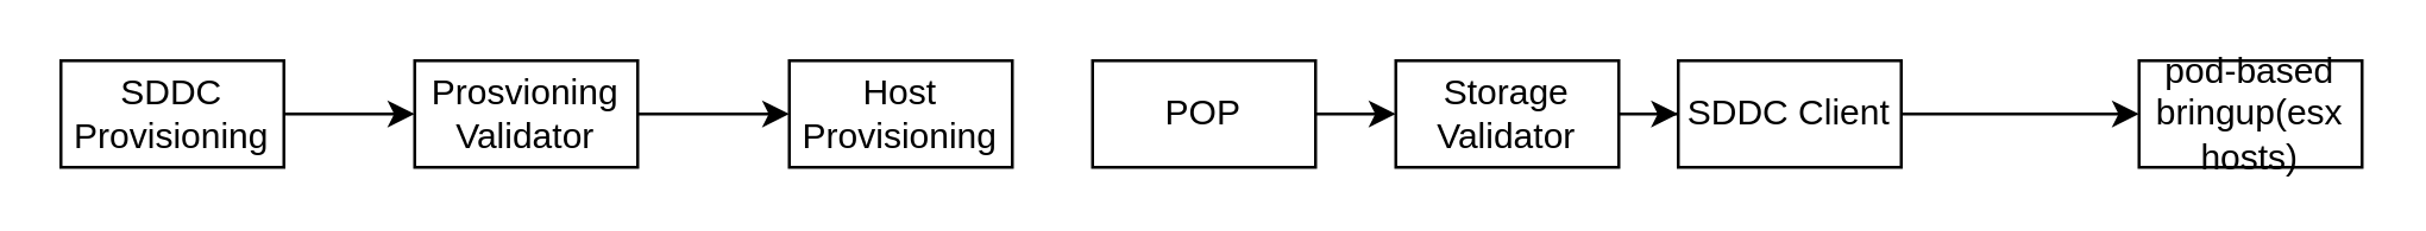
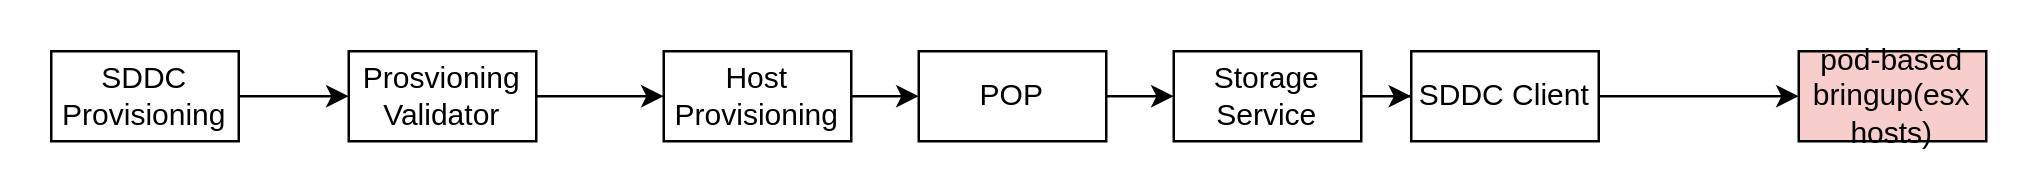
+ <mxCell id="6" value="" style="edgeStyle=orthogonalEdgeStyle;rounded=0;orthogonalLoop=1;jettySize=auto;html=1;" edge="1" parent="1" source="7" target="9"><mxGeometry relative="1" as="geometry" /></mxCell>
- <mxCell id="11" value="Storage Validator" style="rounded=0;whiteSpace=wrap;html=1;" vertex="1" parent="1"><mxGeometry x="469" y="20" width="75" height="36" as="geometry" /></mxCell>
+ <mxCell id="11" value="Storage Service" style="rounded=0;whiteSpace=wrap;html=1;" vertex="1" parent="1"><mxGeometry x="469" y="20" width="75" height="36" as="geometry" /></mxCell>
- <mxCell id="14" value="pod-based bringup(esx hosts)" style="rounded=0;whiteSpace=wrap;html=1;" vertex="1" parent="1"><mxGeometry x="719" y="20" width="75" height="36" as="geometry" /></mxCell>
+ <mxCell id="14" value="pod-based bringup(esx hosts)" style="rounded=0;whiteSpace=wrap;html=1;fillColor=#f8cecc;" vertex="1" parent="1"><mxGeometry x="719" y="20" width="75" height="36" as="geometry" /></mxCell>
